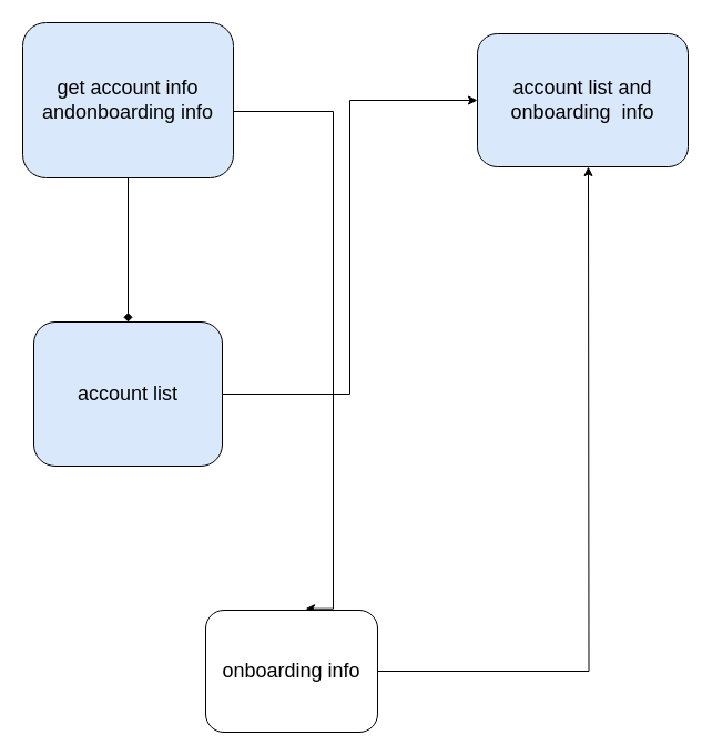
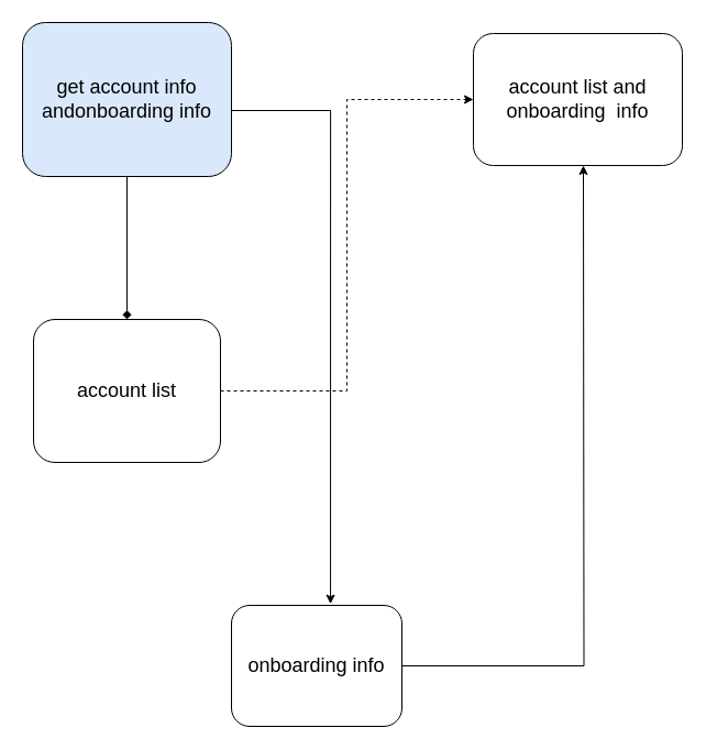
- <mxCell id="2" value="&lt;font style=&quot;font-size: 18px&quot;&gt;account list and onboarding&amp;nbsp; info&lt;/font&gt;" style="rounded=1;whiteSpace=wrap;html=1;fillColor=#dae8fc;" vertex="1" parent="1"><mxGeometry x="430" y="30" width="190" height="120" as="geometry" /></mxCell>
+ <mxCell id="2" value="&lt;font style=&quot;font-size: 18px&quot;&gt;account list and onboarding&amp;nbsp; info&lt;/font&gt;" style="rounded=1;whiteSpace=wrap;html=1;" vertex="1" parent="1"><mxGeometry x="430" y="30" width="190" height="120" as="geometry" /></mxCell>
- <mxCell id="6" style="edgeStyle=orthogonalEdgeStyle;rounded=0;orthogonalLoop=1;jettySize=auto;html=1;entryX=0;entryY=0.5;entryDx=0;entryDy=0;" edge="1" parent="1" source="7" target="2"><mxGeometry relative="1" as="geometry" /></mxCell>
+ <mxCell id="6" style="edgeStyle=orthogonalEdgeStyle;rounded=0;orthogonalLoop=1;jettySize=auto;html=1;entryX=0;entryY=0.5;entryDx=0;entryDy=0;dashed=1;" edge="1" parent="1" source="7" target="2"><mxGeometry relative="1" as="geometry" /></mxCell>
- <mxCell id="7" value="&lt;font style=&quot;font-size: 18px&quot;&gt;account list&lt;/font&gt;" style="rounded=1;whiteSpace=wrap;html=1;fillColor=#dae8fc;" vertex="1" parent="1"><mxGeometry x="30" y="290" width="170" height="130" as="geometry" /></mxCell>
+ <mxCell id="7" value="&lt;font style=&quot;font-size: 18px&quot;&gt;account list&lt;/font&gt;" style="rounded=1;whiteSpace=wrap;html=1;" vertex="1" parent="1"><mxGeometry x="30" y="290" width="170" height="130" as="geometry" /></mxCell>
- <mxCell id="9" value="&lt;font style=&quot;font-size: 18px&quot;&gt;onboarding info&lt;/font&gt;" style="rounded=1;whiteSpace=wrap;html=1;" vertex="1" parent="1"><mxGeometry x="185" y="550" width="155" height="110" as="geometry" /></mxCell>
+ <mxCell id="9" value="&lt;font style=&quot;font-size: 18px&quot;&gt;onboarding info&lt;/font&gt;" style="rounded=1;whiteSpace=wrap;html=1;" vertex="1" parent="1"><mxGeometry x="210" y="550" width="155" height="110" as="geometry" /></mxCell>
